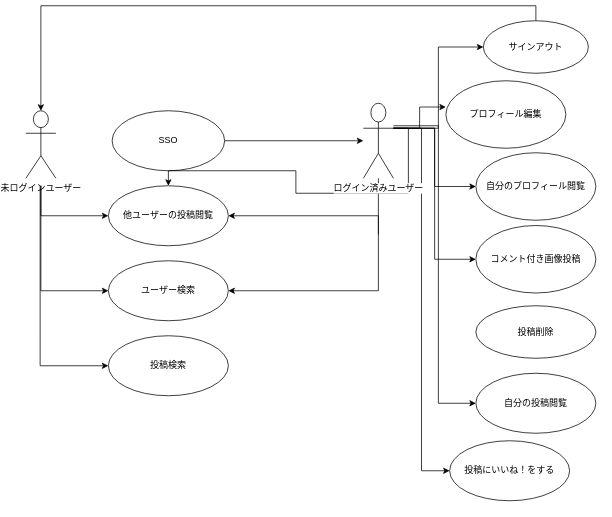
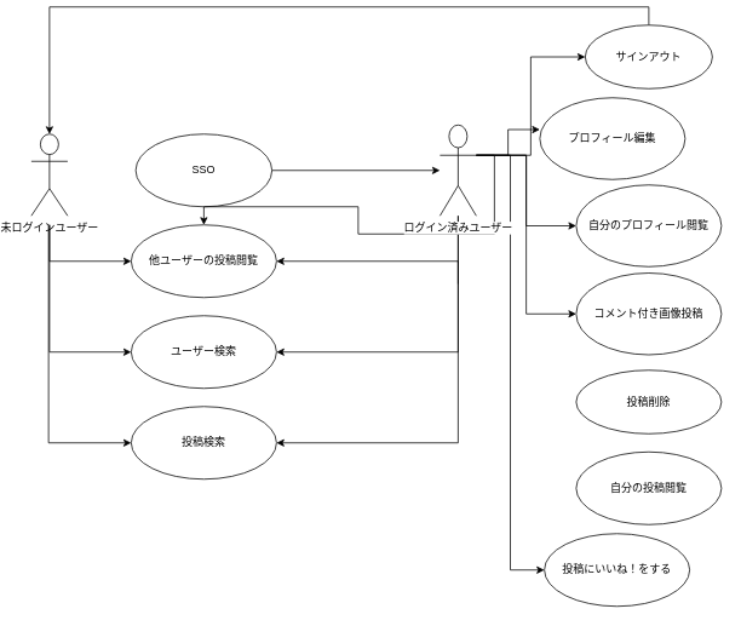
- <mxCell id="22" style="edgeStyle=orthogonalEdgeStyle;rounded=0;orthogonalLoop=1;jettySize=auto;html=1;entryX=0;entryY=0.5;entryDx=0;entryDy=0;" parent="1" target="20" edge="1" source="27"><mxGeometry relative="1" as="geometry"><mxPoint x="520" y="160" as="sourcePoint" /><mxPoint x="610" y="630" as="targetPoint" /><Array as="points"><mxPoint x="570" y="160" /><mxPoint x="570" y="530" /><mxPoint x="620" y="530" /></Array></mxGeometry></mxCell>
+ <mxCell id="25" style="edgeStyle=orthogonalEdgeStyle;rounded=0;orthogonalLoop=1;jettySize=auto;html=1;entryX=1;entryY=0.5;entryDx=0;entryDy=0;" edge="1" parent="1" source="27" target="28"><mxGeometry relative="1" as="geometry"><Array as="points"><mxPoint x="490" y="480" /></Array></mxGeometry></mxCell>
